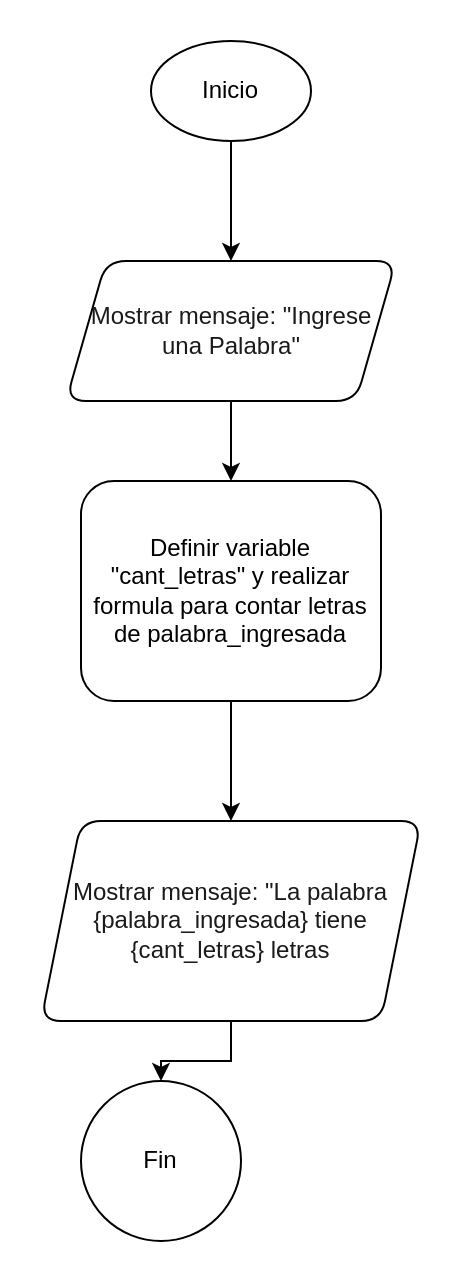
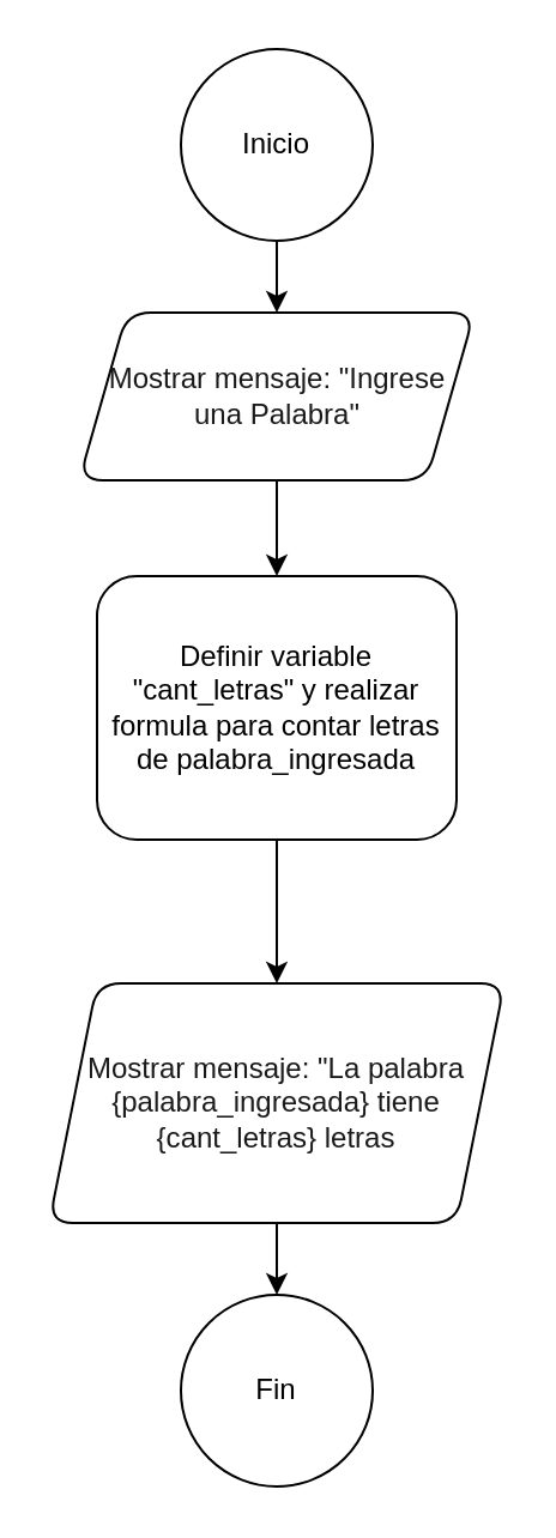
- <mxCell id="3" value="Inicio" style="ellipse;whiteSpace=wrap;html=1;aspect=fixed;" vertex="1" parent="1"><mxGeometry x="75" y="20" width="80" height="50" as="geometry" /></mxCell>
+ <mxCell id="3" value="Inicio" style="ellipse;whiteSpace=wrap;html=1;aspect=fixed;" vertex="1" parent="1"><mxGeometry x="75" y="20" width="80" height="80" as="geometry" /></mxCell>
- <mxCell id="10" value="Fin" style="ellipse;whiteSpace=wrap;html=1;rounded=1;" vertex="1" parent="1"><mxGeometry x="40" y="540" width="80" height="80" as="geometry" /></mxCell>
+ <mxCell id="10" value="Fin" style="ellipse;whiteSpace=wrap;html=1;rounded=1;" vertex="1" parent="1"><mxGeometry x="75" y="540" width="80" height="80" as="geometry" /></mxCell>
